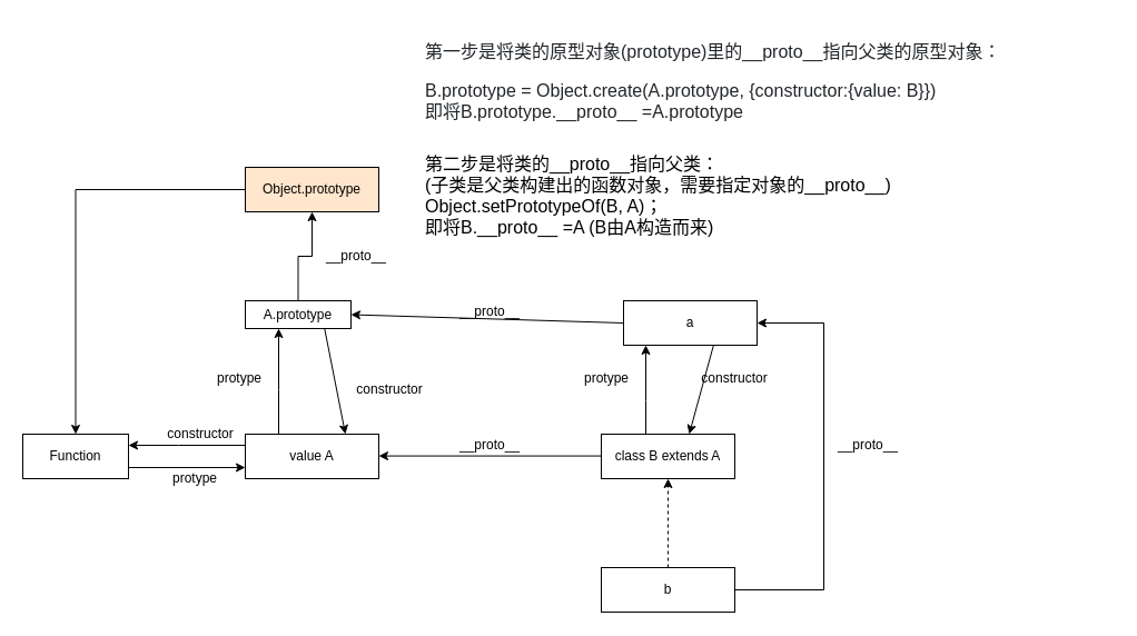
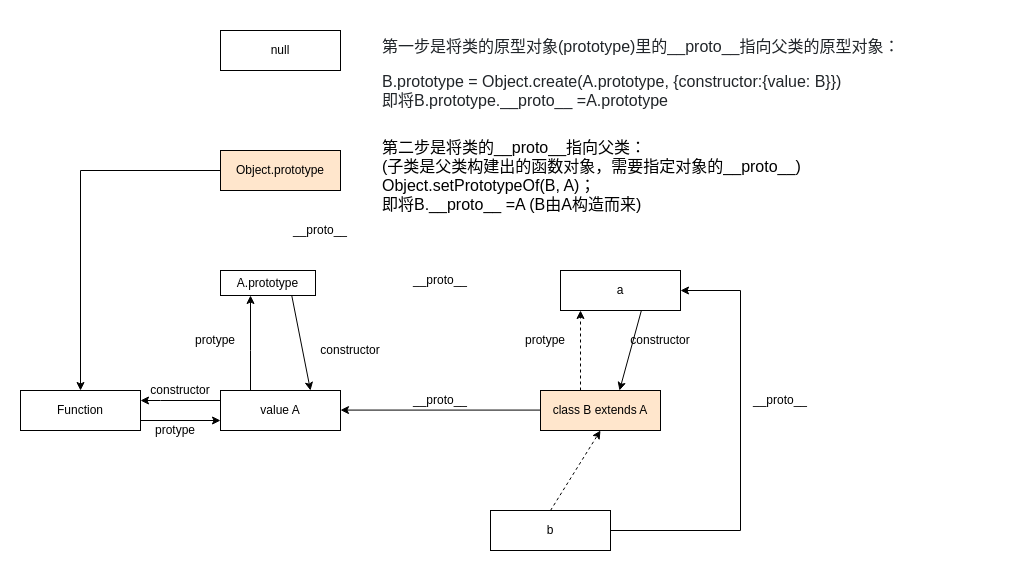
+ <mxCell id="31" value="null" style="rounded=0;whiteSpace=wrap;html=1;" parent="1" vertex="1"><mxGeometry x="220" y="30" width="120" height="40" as="geometry" /></mxCell>
- <mxCell id="11" value="" style="edgeStyle=orthogonalEdgeStyle;rounded=0;orthogonalLoop=1;jettySize=auto;html=1;" parent="1" source="12" target="24" edge="1"><mxGeometry relative="1" as="geometry" /></mxCell>
- <mxCell id="17" value="" style="endArrow=classic;html=1;entryX=1;entryY=0.5;entryDx=0;entryDy=0;exitX=0;exitY=0.5;exitDx=0;exitDy=0;" parent="1" source="14" target="12" edge="1"><mxGeometry width="50" height="50" relative="1" as="geometry"><mxPoint x="430" y="270" as="sourcePoint" /><mxPoint x="480" y="220" as="targetPoint" /></mxGeometry></mxCell>
- <mxCell id="5" value="" style="edgeStyle=orthogonalEdgeStyle;rounded=0;orthogonalLoop=1;jettySize=auto;html=1;" parent="1" source="6" target="14" edge="1"><mxGeometry relative="1" as="geometry"><Array as="points"><mxPoint x="580" y="360" /><mxPoint x="580" y="360" /></Array></mxGeometry></mxCell>
+ <mxCell id="5" value="" style="edgeStyle=orthogonalEdgeStyle;rounded=0;orthogonalLoop=1;jettySize=auto;html=1;dashed=1;" parent="1" source="6" target="14" edge="1"><mxGeometry relative="1" as="geometry"><Array as="points"><mxPoint x="580" y="360" /><mxPoint x="580" y="360" /></Array></mxGeometry></mxCell>
- <mxCell id="26" value="Function" style="rounded=0;whiteSpace=wrap;html=1;" parent="1" vertex="1"><mxGeometry x="20" y="390" width="95" height="40" as="geometry" /></mxCell>
+ <mxCell id="26" value="Function" style="rounded=0;whiteSpace=wrap;html=1;" parent="1" vertex="1"><mxGeometry y="390" width="120" height="40" as="geometry" x="20" /></mxCell>
- <mxCell id="6" value="class B extends A" style="rounded=0;whiteSpace=wrap;html=1;" parent="1" vertex="1"><mxGeometry x="540" y="390" width="120" height="40" as="geometry" /></mxCell>
+ <mxCell id="6" value="class B extends A" style="rounded=0;whiteSpace=wrap;html=1;fillColor=#ffe6cc;" parent="1" vertex="1"><mxGeometry x="540" y="390" width="120" height="40" as="geometry" /></mxCell>
- <mxCell id="8" value="b" style="rounded=0;whiteSpace=wrap;html=1;" parent="1" vertex="1"><mxGeometry x="540" y="510" width="120" height="40" as="geometry" /></mxCell>
+ <mxCell id="8" value="b" style="rounded=0;whiteSpace=wrap;html=1;" parent="1" vertex="1"><mxGeometry x="490" y="510" width="120" height="40" as="geometry" /></mxCell>
